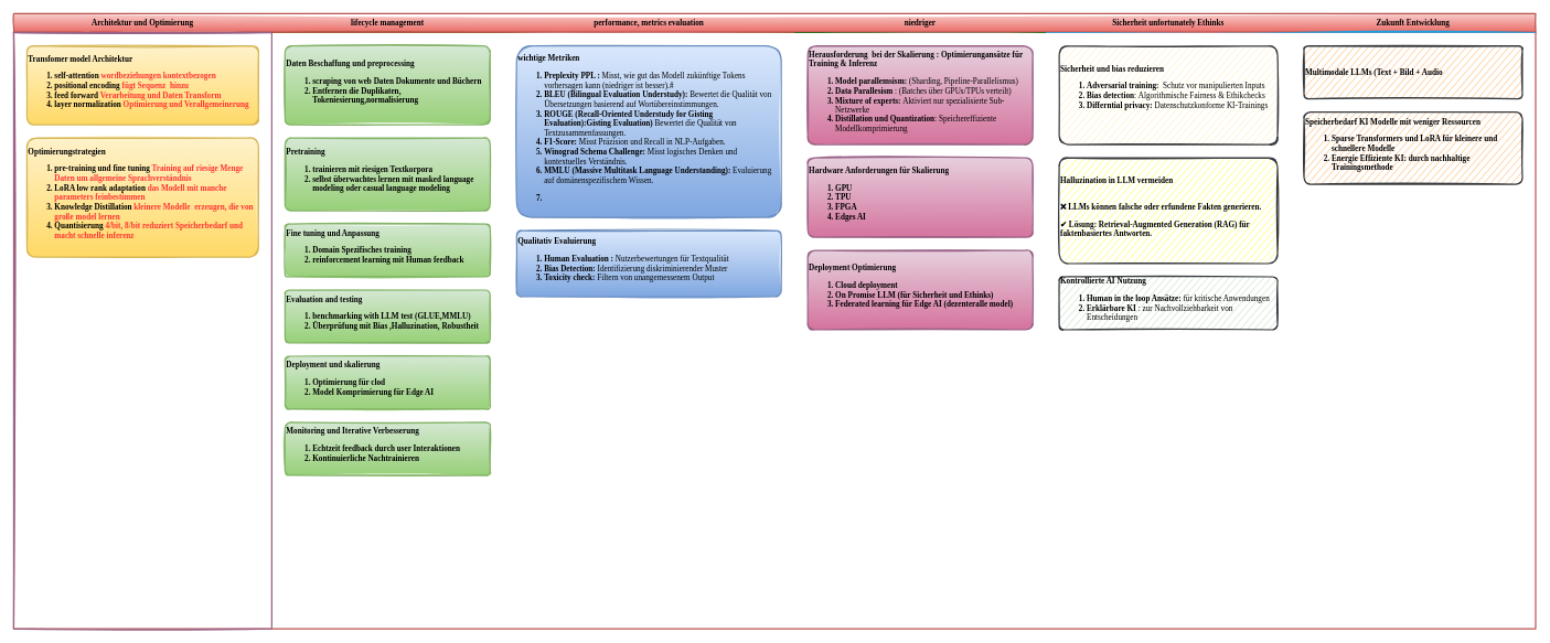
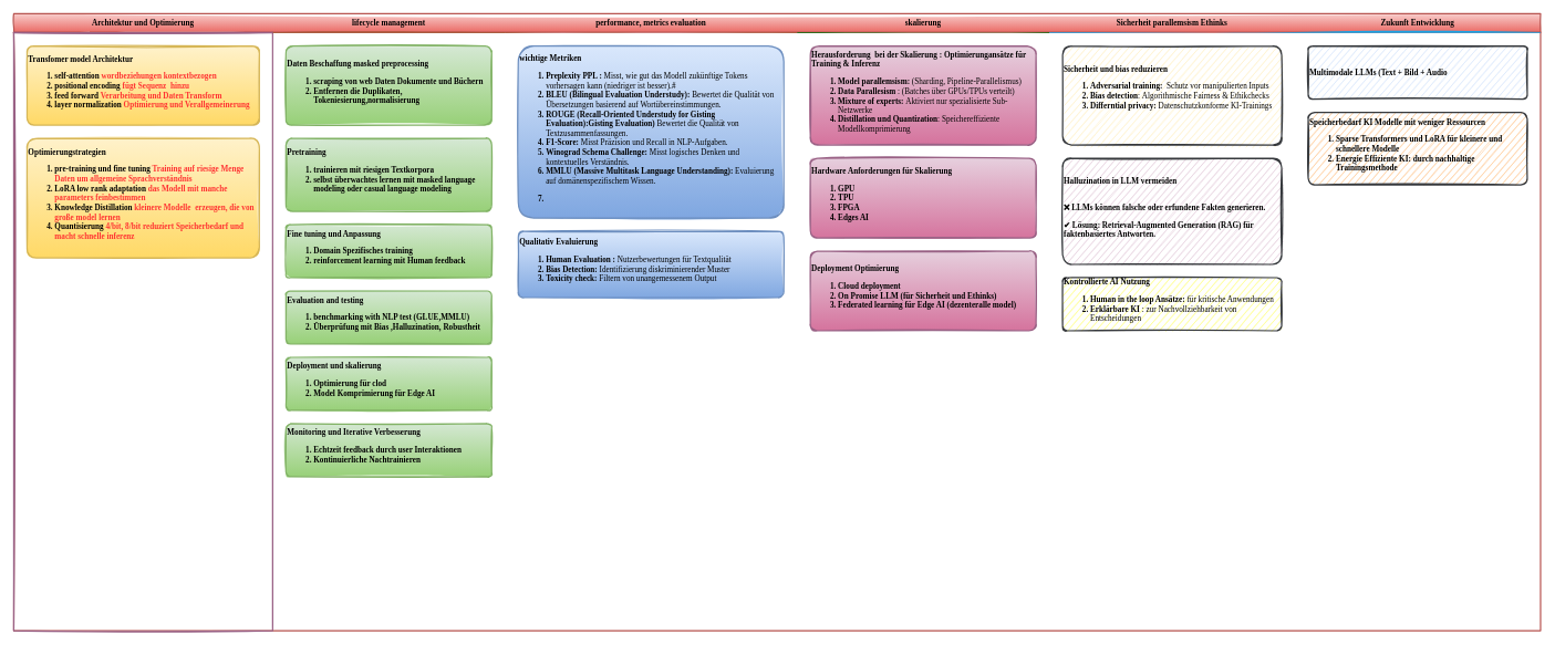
- <mxCell id="16" value="niedriger" style="swimlane;strokeWidth=2;fontFamily=Permanent Marker;html=0;startSize=1;verticalAlign=bottom;spacingBottom=5;points=[];childLayout=stackLayout;stackBorder=20;stackSpacing=20;resizeLast=0;resizeParent=1;horizontalStack=0;collapsible=0;sketch=1;strokeColor=none;fillStyle=solid;fillColor=#006600;" parent="2" vertex="1"><mxGeometry x="1180" y="28" width="380" height="902" as="geometry" /></mxCell>
+ <mxCell id="16" value="skalierung" style="swimlane;strokeWidth=2;fontFamily=Permanent Marker;html=0;startSize=1;verticalAlign=bottom;spacingBottom=5;points=[];childLayout=stackLayout;stackBorder=20;stackSpacing=20;resizeLast=0;resizeParent=1;horizontalStack=0;collapsible=0;sketch=1;strokeColor=none;fillStyle=solid;fillColor=#006600;" parent="2" vertex="1"><mxGeometry x="1180" y="28" width="380" height="902" as="geometry" /></mxCell>
- <mxCell id="20" value="Sicherheit unfortunately Ethinks" style="swimlane;strokeWidth=2;fontFamily=Permanent Marker;html=0;startSize=1;verticalAlign=bottom;spacingBottom=5;points=[];childLayout=stackLayout;stackBorder=20;stackSpacing=20;resizeLast=0;resizeParent=1;horizontalStack=0;collapsible=0;sketch=1;strokeColor=none;fillStyle=solid;fillColor=#1BA1E2;" parent="2" vertex="1"><mxGeometry x="1560" y="28" width="370" height="902" as="geometry" /></mxCell>
+ <mxCell id="20" value="Sicherheit parallemsism Ethinks" style="swimlane;strokeWidth=2;fontFamily=Permanent Marker;html=0;startSize=1;verticalAlign=bottom;spacingBottom=5;points=[];childLayout=stackLayout;stackBorder=20;stackSpacing=20;resizeLast=0;resizeParent=1;horizontalStack=0;collapsible=0;sketch=1;strokeColor=none;fillStyle=solid;fillColor=#1BA1E2;" parent="2" vertex="1"><mxGeometry x="1560" y="28" width="370" height="902" as="geometry" /></mxCell>
- <mxCell id="25" value="&lt;p style=&quot;font-weight: 400;&quot; class=&quot;p1&quot;&gt;&lt;b&gt;Multimodale LLMs (Text + Bild + Audio&lt;/b&gt;&lt;/p&gt;" style="whiteSpace=wrap;html=1;strokeWidth=2;fillColor=#ffcc99;fontStyle=1;spacingTop=0;rounded=1;arcSize=9;points=[];sketch=1;fontFamily=Permanent Marker;hachureGap=8;fillWeight=1;strokeColor=#36393d;align=left;" vertex="1" parent="24"><mxGeometry x="20" y="21" width="330" height="80" as="geometry" /></mxCell>
+ <mxCell id="25" value="&lt;p style=&quot;font-weight: 400;&quot; class=&quot;p1&quot;&gt;&lt;b&gt;Multimodale LLMs (Text + Bild + Audio&lt;/b&gt;&lt;/p&gt;" style="whiteSpace=wrap;html=1;strokeWidth=2;fillColor=#dae8fc;fontStyle=1;spacingTop=0;rounded=1;arcSize=9;points=[];sketch=1;fontFamily=Permanent Marker;hachureGap=8;fillWeight=1;strokeColor=#36393d;align=left;" vertex="1" parent="24"><mxGeometry x="20" y="21" width="330" height="80" as="geometry" /></mxCell>
- <mxCell id="7" value="&lt;div&gt;Daten Beschaffung und preprocessing&lt;br&gt;&lt;/div&gt;&lt;div&gt;&lt;ol&gt;&lt;li&gt;scraping von web Daten Dokumente und Büchern&lt;/li&gt;&lt;li&gt;Entfernen die Duplikaten, Tokeniesierung,normalisierung&lt;/li&gt;&lt;/ol&gt;&lt;/div&gt;" style="whiteSpace=wrap;html=1;strokeWidth=2;fontStyle=1;spacingTop=0;rounded=1;arcSize=9;points=[];sketch=1;fontFamily=Permanent Marker;hachureGap=8;fillWeight=1;fillColor=#d5e8d4;strokeColor=#82b366;gradientColor=#97d077;align=left;" vertex="1" parent="6"><mxGeometry x="20" y="21" width="310" height="119" as="geometry" /></mxCell>
+ <mxCell id="7" value="&lt;div&gt;Daten Beschaffung masked preprocessing&lt;br&gt;&lt;/div&gt;&lt;div&gt;&lt;ol&gt;&lt;li&gt;scraping von web Daten Dokumente und Büchern&lt;/li&gt;&lt;li&gt;Entfernen die Duplikaten, Tokeniesierung,normalisierung&lt;/li&gt;&lt;/ol&gt;&lt;/div&gt;" style="whiteSpace=wrap;html=1;strokeWidth=2;fontStyle=1;spacingTop=0;rounded=1;arcSize=9;points=[];sketch=1;fontFamily=Permanent Marker;hachureGap=8;fillWeight=1;fillColor=#d5e8d4;strokeColor=#82b366;gradientColor=#97d077;align=left;" vertex="1" parent="6"><mxGeometry x="20" y="21" width="310" height="119" as="geometry" /></mxCell>
- <mxCell id="22" value="Halluzination in LLM vermeiden&lt;div&gt;&lt;br&gt;&lt;/div&gt;&lt;div&gt;&lt;p class=&quot;p1&quot;&gt;&lt;span class=&quot;s1&quot;&gt;❌ LLMs können&amp;nbsp;&lt;/span&gt;&lt;b&gt;falsche oder erfundene Fakten&lt;/b&gt;&lt;span class=&quot;s1&quot;&gt;&amp;nbsp;generieren.&lt;/span&gt;&lt;/p&gt;&lt;p class=&quot;p1&quot;&gt;✔ Lösung:&amp;nbsp;&lt;span class=&quot;s2&quot;&gt;&lt;b&gt;Retrieval-Augmented Generation (RAG)&lt;/b&gt;&lt;/span&gt;&amp;nbsp;für faktenbasiertes Antworten.&lt;/p&gt;&lt;/div&gt;" style="whiteSpace=wrap;html=1;strokeWidth=2;fillColor=#ffff88;fontStyle=1;spacingTop=0;rounded=1;arcSize=9;points=[];sketch=1;fontFamily=Permanent Marker;hachureGap=8;fillWeight=1;strokeColor=#36393d;align=left;" parent="20" vertex="1"><mxGeometry x="20" y="190" width="330" height="160" as="geometry" /></mxCell>
+ <mxCell id="22" value="Halluzination in LLM vermeiden&lt;div&gt;&lt;br&gt;&lt;/div&gt;&lt;div&gt;&lt;p class=&quot;p1&quot;&gt;&lt;span class=&quot;s1&quot;&gt;❌ LLMs können&amp;nbsp;&lt;/span&gt;&lt;b&gt;falsche oder erfundene Fakten&lt;/b&gt;&lt;span class=&quot;s1&quot;&gt;&amp;nbsp;generieren.&lt;/span&gt;&lt;/p&gt;&lt;p class=&quot;p1&quot;&gt;✔ Lösung:&amp;nbsp;&lt;span class=&quot;s2&quot;&gt;&lt;b&gt;Retrieval-Augmented Generation (RAG)&lt;/b&gt;&lt;/span&gt;&amp;nbsp;für faktenbasiertes Antworten.&lt;/p&gt;&lt;/div&gt;" style="whiteSpace=wrap;html=1;strokeWidth=2;fillColor=#e6d0de;fontStyle=1;spacingTop=0;rounded=1;arcSize=9;points=[];sketch=1;fontFamily=Permanent Marker;hachureGap=8;fillWeight=1;strokeColor=#36393d;align=left;" parent="20" vertex="1"><mxGeometry x="20" y="190" width="330" height="160" as="geometry" /></mxCell>
- <mxCell id="23" value="Kontrollierte AI Nutzung&lt;div&gt;&lt;ol&gt;&lt;li&gt;Human in the loop Ansätze:&amp;nbsp;&lt;span style=&quot;font-weight: 400;&quot;&gt;für kritische Anwendungen&lt;/span&gt;&lt;/li&gt;&lt;li&gt;Erklärbare KI &lt;span style=&quot;font-weight: 400;&quot;&gt;:&amp;nbsp;&lt;/span&gt;&lt;span style=&quot;font-weight: 400;&quot;&gt;zur Nachvollziehbarkeit von Entscheidungen&lt;/span&gt;&lt;/li&gt;&lt;/ol&gt;&lt;/div&gt;" style="whiteSpace=wrap;html=1;strokeWidth=2;fillColor=#d5e8d4;fontStyle=1;spacingTop=0;rounded=1;arcSize=9;points=[];sketch=1;fontFamily=Permanent Marker;hachureGap=8;fillWeight=1;strokeColor=#36393d;align=left;" parent="20" vertex="1"><mxGeometry x="20" y="370" width="330" height="80" as="geometry" /></mxCell>
+ <mxCell id="23" value="Kontrollierte AI Nutzung&lt;div&gt;&lt;ol&gt;&lt;li&gt;Human in the loop Ansätze:&amp;nbsp;&lt;span style=&quot;font-weight: 400;&quot;&gt;für kritische Anwendungen&lt;/span&gt;&lt;/li&gt;&lt;li&gt;Erklärbare KI &lt;span style=&quot;font-weight: 400;&quot;&gt;:&amp;nbsp;&lt;/span&gt;&lt;span style=&quot;font-weight: 400;&quot;&gt;zur Nachvollziehbarkeit von Entscheidungen&lt;/span&gt;&lt;/li&gt;&lt;/ol&gt;&lt;/div&gt;" style="whiteSpace=wrap;html=1;strokeWidth=2;fillColor=#ffff88;fontStyle=1;spacingTop=0;rounded=1;arcSize=9;points=[];sketch=1;fontFamily=Permanent Marker;hachureGap=8;fillWeight=1;strokeColor=#36393d;align=left;" parent="20" vertex="1"><mxGeometry x="20" y="370" width="330" height="80" as="geometry" /></mxCell>
- <mxCell id="10" value="Evaluation and testing&lt;div&gt;&lt;ol&gt;&lt;li&gt;benchmarking with LLM test (GLUE,MMLU)&lt;/li&gt;&lt;li&gt;Überprüfung mit Bias ,Halluzination, Robustheit&amp;nbsp;&lt;/li&gt;&lt;/ol&gt;&lt;/div&gt;" style="whiteSpace=wrap;html=1;strokeWidth=2;fillColor=#d5e8d4;fontStyle=1;spacingTop=0;rounded=1;arcSize=9;points=[];sketch=1;fontFamily=Permanent Marker;hachureGap=8;fillWeight=1;gradientColor=#97d077;strokeColor=#82b366;align=left;" vertex="1" parent="6"><mxGeometry x="20" y="390" width="310" height="80" as="geometry" /></mxCell>
+ <mxCell id="10" value="Evaluation and testing&lt;div&gt;&lt;ol&gt;&lt;li&gt;benchmarking with NLP test (GLUE,MMLU)&lt;/li&gt;&lt;li&gt;Überprüfung mit Bias ,Halluzination, Robustheit&amp;nbsp;&lt;/li&gt;&lt;/ol&gt;&lt;/div&gt;" style="whiteSpace=wrap;html=1;strokeWidth=2;fillColor=#d5e8d4;fontStyle=1;spacingTop=0;rounded=1;arcSize=9;points=[];sketch=1;fontFamily=Permanent Marker;hachureGap=8;fillWeight=1;gradientColor=#97d077;strokeColor=#82b366;align=left;" vertex="1" parent="6"><mxGeometry x="20" y="390" width="310" height="80" as="geometry" /></mxCell>
